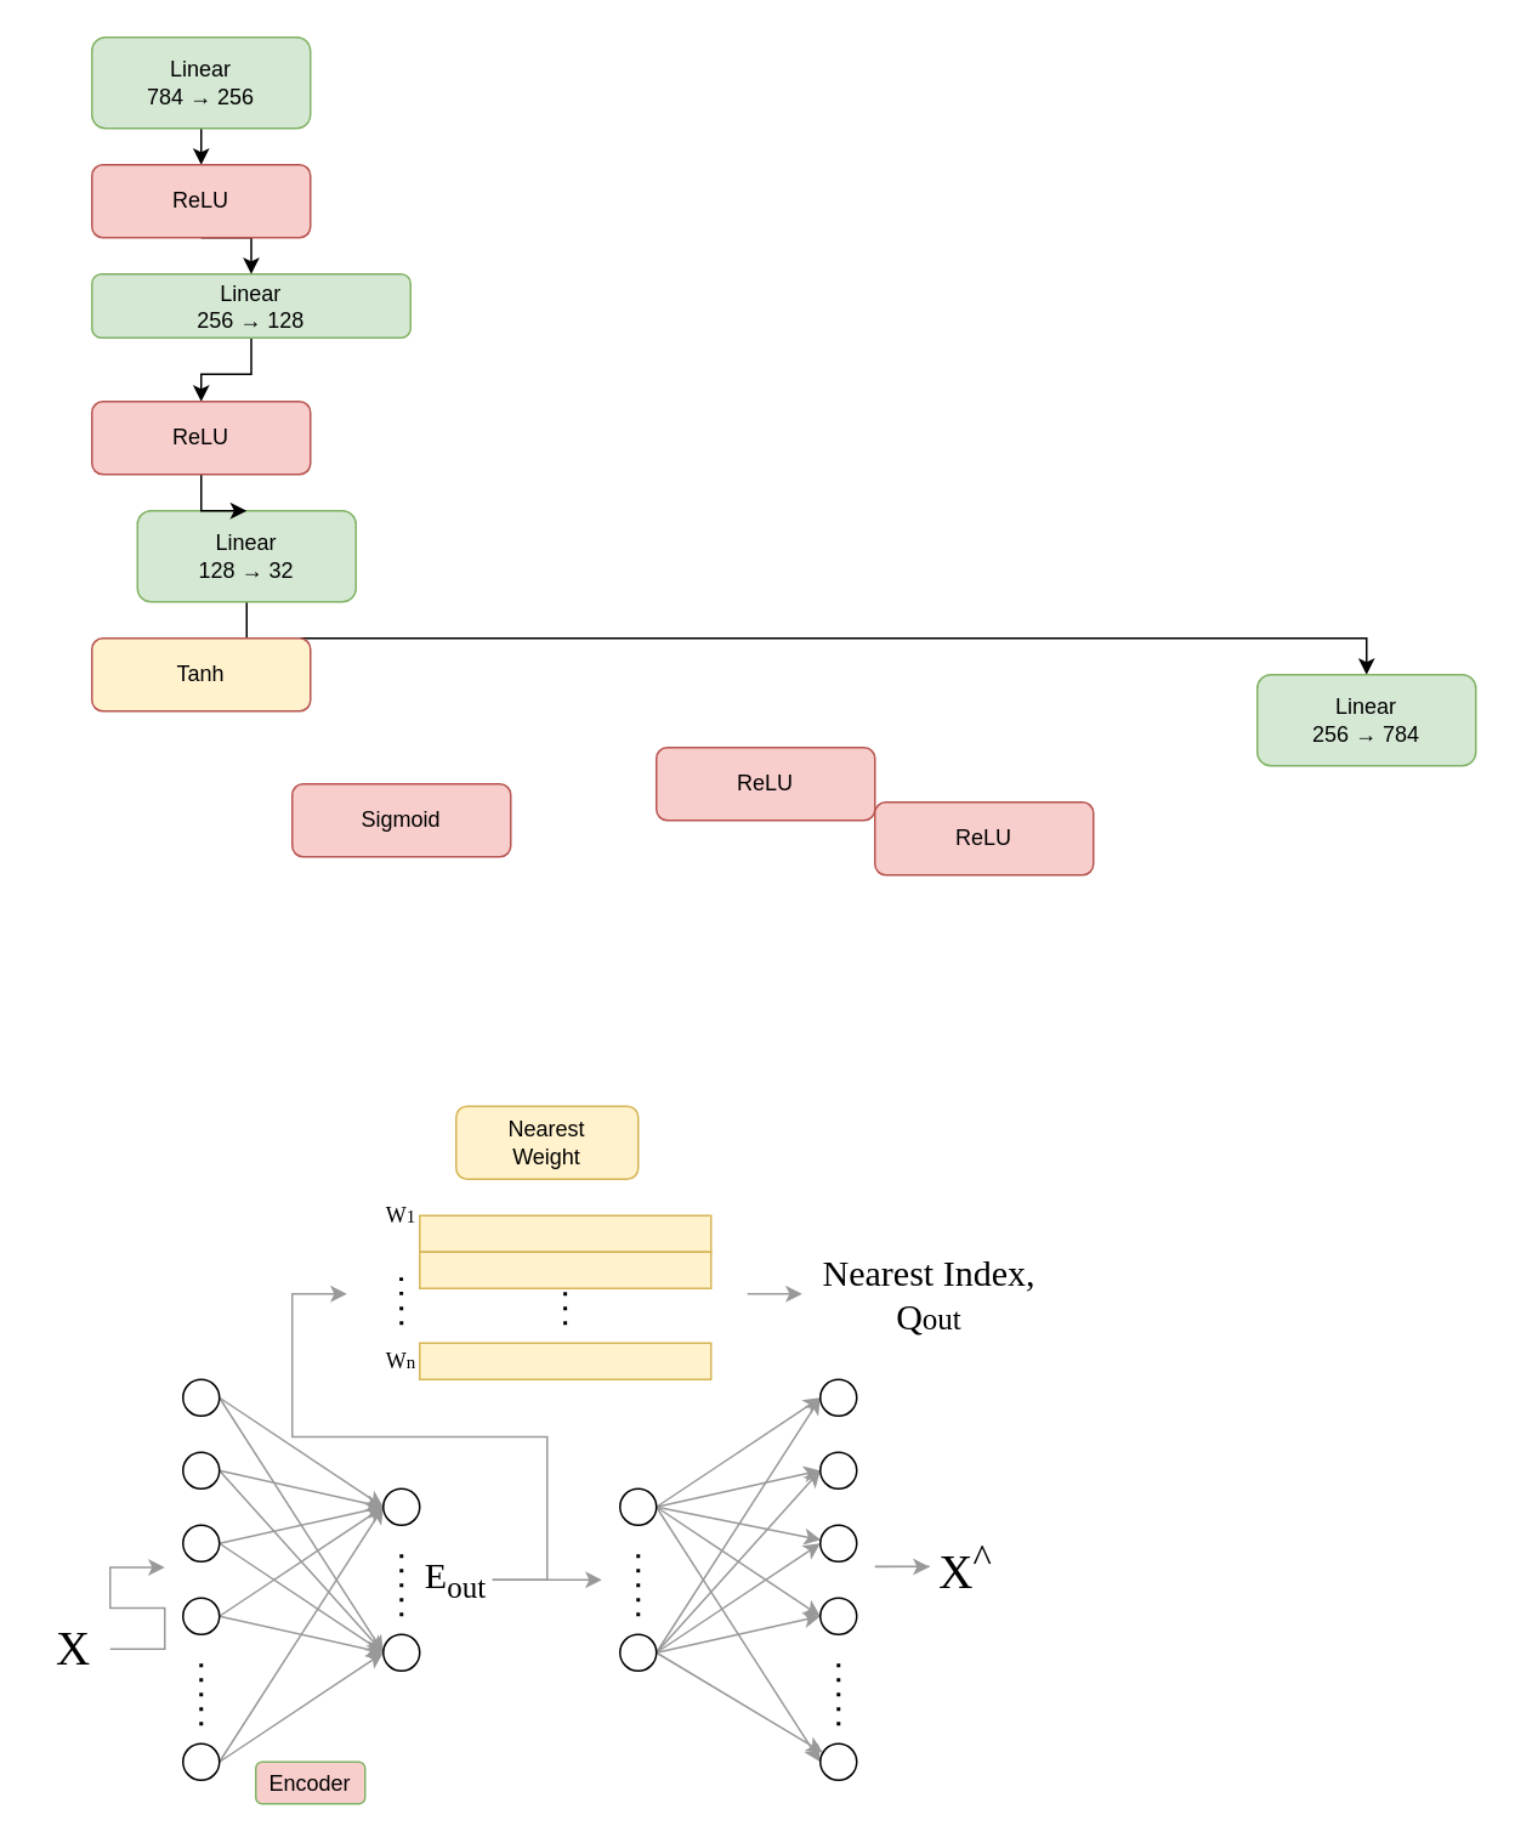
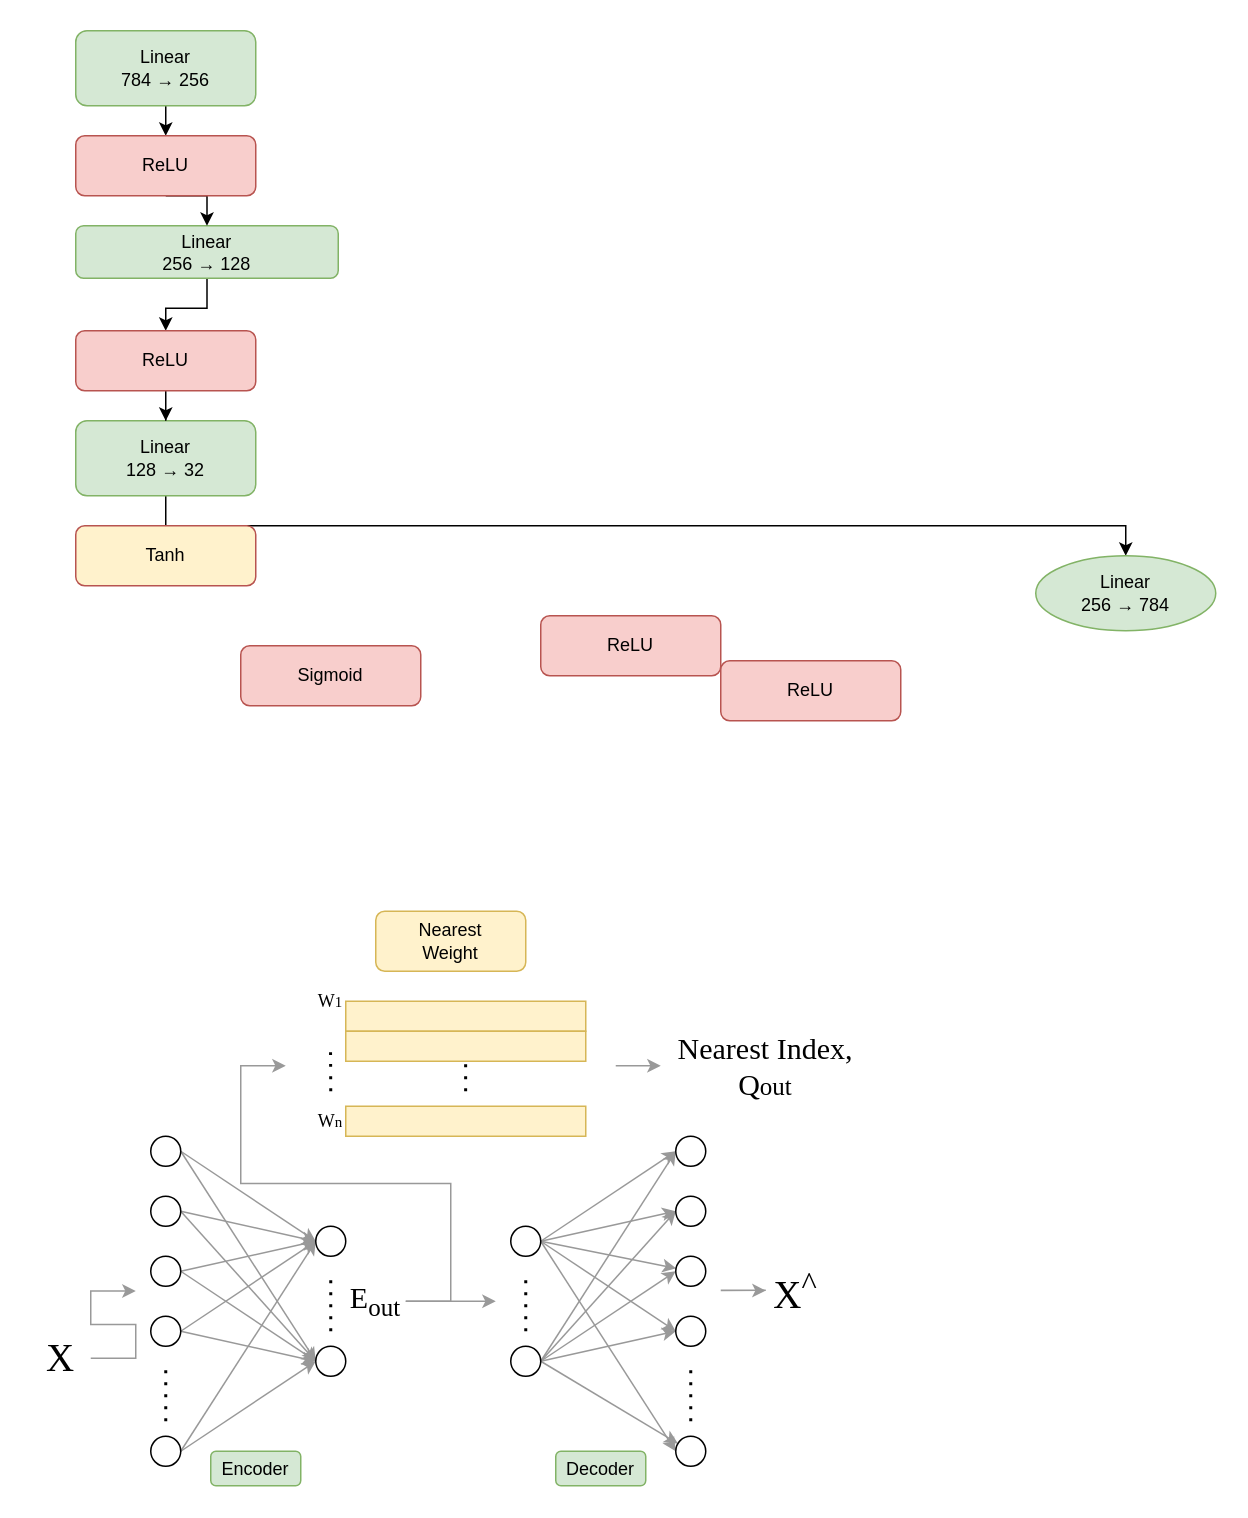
- <mxCell id="7" value="Linear&lt;br&gt;128 → 32" style="rounded=1;whiteSpace=wrap;html=1;fillColor=#d5e8d4;strokeColor=#82b366;" parent="1" vertex="1"><mxGeometry x="75" y="280" width="120" height="50" as="geometry" /></mxCell>
+ <mxCell id="7" value="Linear&lt;br&gt;128 → 32" style="rounded=1;whiteSpace=wrap;html=1;fillColor=#d5e8d4;strokeColor=#82b366;" parent="1" vertex="1"><mxGeometry x="50" y="280" width="120" height="50" as="geometry" /></mxCell>
- <mxCell id="16" value="Linear&lt;br&gt;256 → 784" style="rounded=1;whiteSpace=wrap;html=1;fillColor=#d5e8d4;strokeColor=#82b366;" parent="1" vertex="1"><mxGeometry x="690" y="370" width="120" height="50" as="geometry" /></mxCell>
+ <mxCell id="16" value="Linear&lt;br&gt;256 → 784" style="ellipse;whiteSpace=wrap;html=1;fillColor=#d5e8d4;strokeColor=#82b366;" parent="1" vertex="1"><mxGeometry x="690" y="370" width="120" height="50" as="geometry" /></mxCell>
- <mxCell id="55" value="Encoder" style="rounded=1;whiteSpace=wrap;html=1;fillColor=#f8cecc;strokeColor=#82b366;" vertex="1" parent="1"><mxGeometry x="140" y="967" width="60" height="23" as="geometry" /></mxCell>
+ <mxCell id="55" value="Encoder" style="rounded=1;whiteSpace=wrap;html=1;fillColor=#d5e8d4;strokeColor=#82b366;" vertex="1" parent="1"><mxGeometry x="140" y="967" width="60" height="23" as="geometry" /></mxCell>
+ <mxCell id="56" value="Decoder" style="rounded=1;whiteSpace=wrap;html=1;fillColor=#d5e8d4;strokeColor=#82b366;" vertex="1" parent="1"><mxGeometry x="370" y="967" width="60" height="23" as="geometry" /></mxCell>
